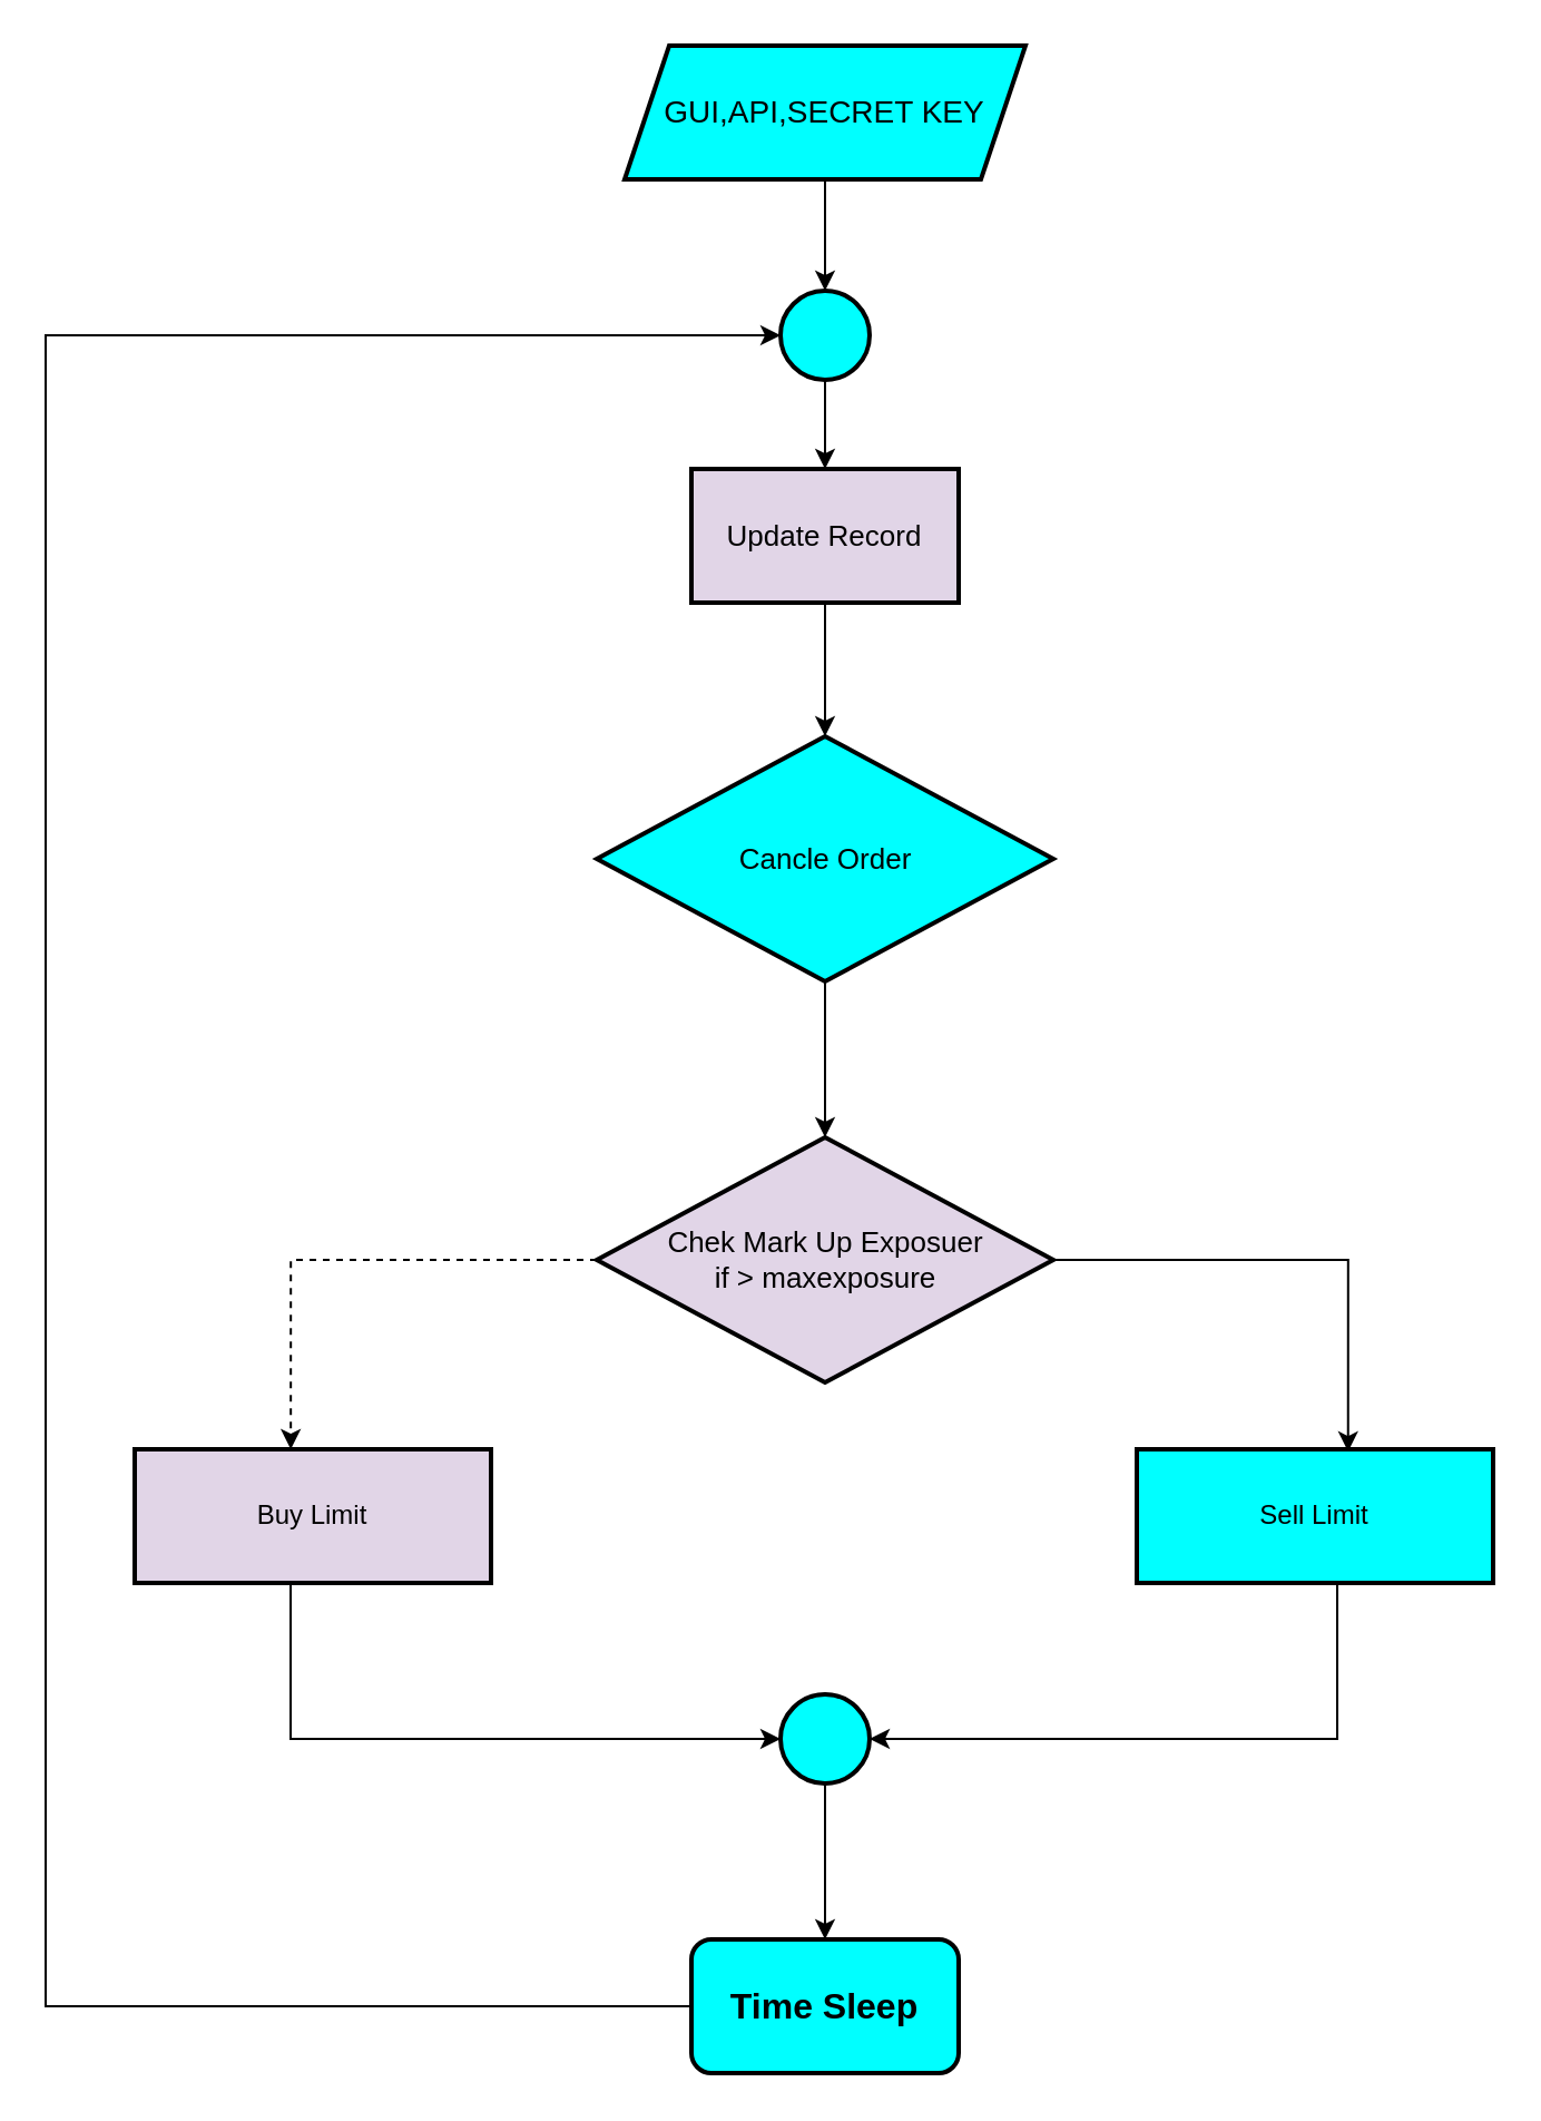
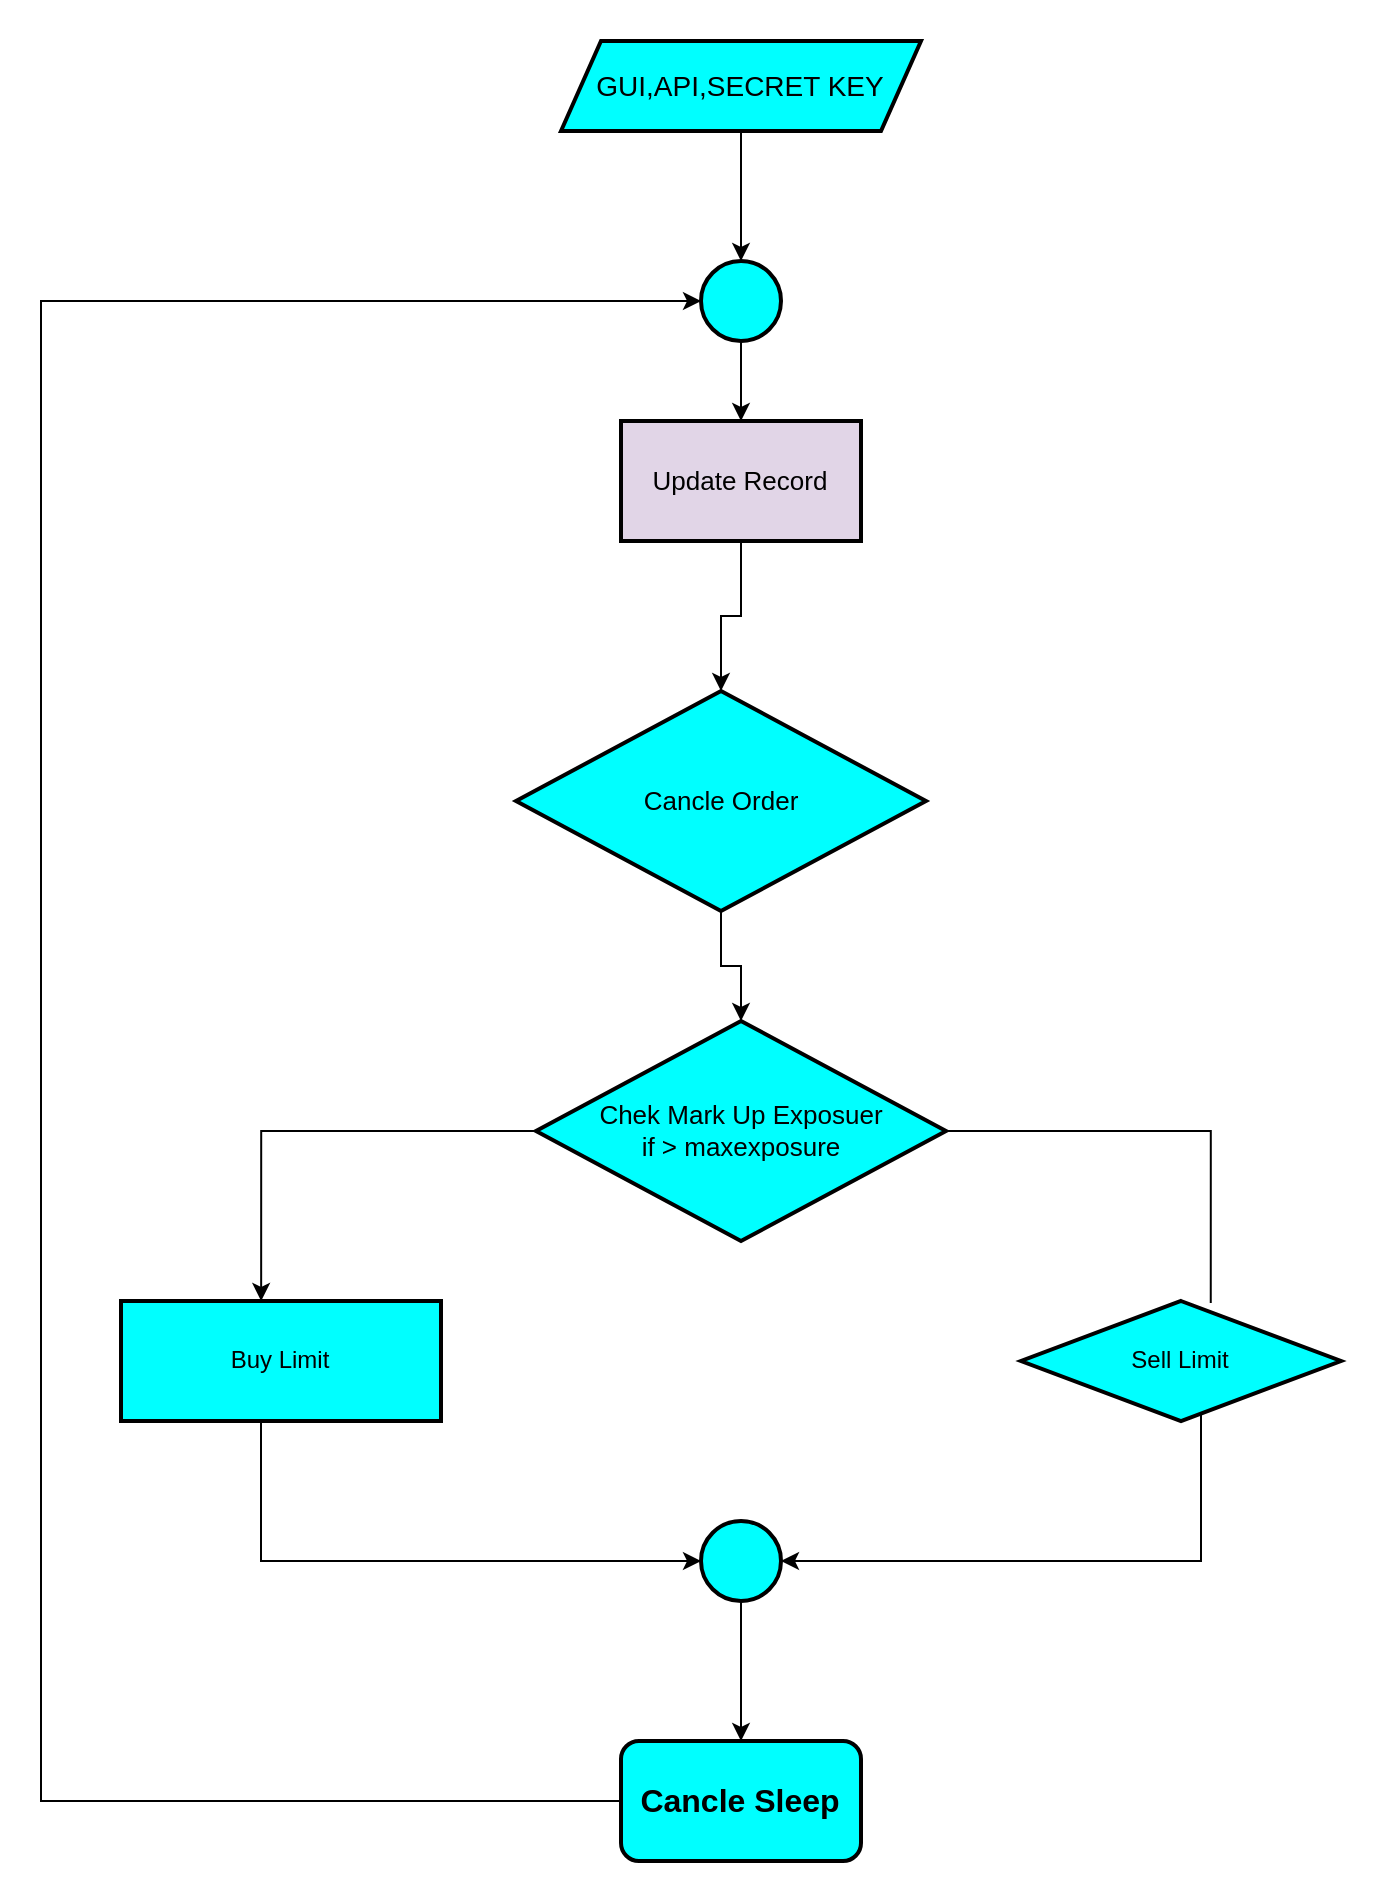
- <mxCell id="3" value="&lt;font style=&quot;font-size: 14px&quot;&gt;GUI,API,SECRET KEY&lt;/font&gt;" style="shape=parallelogram;perimeter=parallelogramPerimeter;whiteSpace=wrap;html=1;fixedSize=1;strokeWidth=2;fillColor=#00FFFF;" vertex="1" parent="1"><mxGeometry x="280" y="20" width="180" height="60" as="geometry" /></mxCell>
+ <mxCell id="3" value="&lt;font style=&quot;font-size: 14px&quot;&gt;GUI,API,SECRET KEY&lt;/font&gt;" style="shape=parallelogram;perimeter=parallelogramPerimeter;whiteSpace=wrap;html=1;fixedSize=1;strokeWidth=2;fillColor=#00FFFF;" vertex="1" parent="1"><mxGeometry x="280" y="20" width="180" height="45" as="geometry" /></mxCell>
- <mxCell id="14" value="&lt;font style=&quot;font-size: 13px&quot;&gt;Cancle Order&lt;br&gt;&lt;/font&gt;" style="rhombus;whiteSpace=wrap;html=1;strokeWidth=2;fillColor=#00FFFF;" vertex="1" parent="1"><mxGeometry x="267.5" y="330" width="205" height="110" as="geometry" /></mxCell>
+ <mxCell id="14" value="&lt;font style=&quot;font-size: 13px&quot;&gt;Cancle Order&lt;br&gt;&lt;/font&gt;" style="rhombus;whiteSpace=wrap;html=1;strokeWidth=2;fillColor=#00FFFF;" vertex="1" parent="1"><mxGeometry x="257.5" y="345" width="205" height="110" as="geometry" /></mxCell>
- <mxCell id="6" style="edgeStyle=orthogonalEdgeStyle;rounded=0;orthogonalLoop=1;jettySize=auto;html=1;entryX=0.438;entryY=0;entryDx=0;entryDy=0;entryPerimeter=0;dashed=1;" edge="1" parent="1" source="8" target="10"><mxGeometry relative="1" as="geometry" /></mxCell>
+ <mxCell id="6" style="edgeStyle=orthogonalEdgeStyle;rounded=0;orthogonalLoop=1;jettySize=auto;html=1;entryX=0.438;entryY=0;entryDx=0;entryDy=0;entryPerimeter=0;" edge="1" parent="1" source="8" target="10"><mxGeometry relative="1" as="geometry" /></mxCell>
- <mxCell id="8" value="&lt;font style=&quot;font-size: 13px&quot;&gt;Chek Mark Up Exposuer&lt;br&gt;if &amp;gt; maxexposure&lt;br&gt;&lt;/font&gt;" style="rhombus;whiteSpace=wrap;html=1;strokeWidth=2;fillColor=#e1d5e7;" vertex="1" parent="1"><mxGeometry x="267.5" y="510" width="205" height="110" as="geometry" /></mxCell>
+ <mxCell id="8" value="&lt;font style=&quot;font-size: 13px&quot;&gt;Chek Mark Up Exposuer&lt;br&gt;if &amp;gt; maxexposure&lt;br&gt;&lt;/font&gt;" style="rhombus;whiteSpace=wrap;html=1;strokeWidth=2;fillColor=#00FFFF;" vertex="1" parent="1"><mxGeometry x="267.5" y="510" width="205" height="110" as="geometry" /></mxCell>
- <mxCell id="7" style="edgeStyle=orthogonalEdgeStyle;rounded=0;orthogonalLoop=1;jettySize=auto;html=1;entryX=0.593;entryY=0.017;entryDx=0;entryDy=0;entryPerimeter=0;" edge="1" parent="1" source="8" target="12"><mxGeometry relative="1" as="geometry" /></mxCell>
+ <mxCell id="7" style="edgeStyle=orthogonalEdgeStyle;rounded=0;orthogonalLoop=1;jettySize=auto;html=1;entryX=0.593;entryY=0.017;entryDx=0;entryDy=0;entryPerimeter=0;endArrow=none;" edge="1" parent="1" source="8" target="12"><mxGeometry relative="1" as="geometry" /></mxCell>
- <mxCell id="10" value="Buy Limit" style="rounded=0;whiteSpace=wrap;html=1;strokeWidth=2;fillColor=#e1d5e7;" vertex="1" parent="1"><mxGeometry x="60" y="650" width="160" height="60" as="geometry" /></mxCell>
+ <mxCell id="10" value="Buy Limit" style="rounded=0;whiteSpace=wrap;html=1;strokeWidth=2;fillColor=#00FFFF;" vertex="1" parent="1"><mxGeometry x="60" y="650" width="160" height="60" as="geometry" /></mxCell>
- <mxCell id="12" value="Sell Limit" style="rounded=0;whiteSpace=wrap;html=1;strokeWidth=2;fillColor=#00FFFF;" vertex="1" parent="1"><mxGeometry x="510" y="650" width="160" height="60" as="geometry" /></mxCell>
+ <mxCell id="12" value="Sell Limit" style="rhombus;whiteSpace=wrap;html=1;strokeWidth=2;fillColor=#00FFFF;" vertex="1" parent="1"><mxGeometry x="510" y="650" width="160" height="60" as="geometry" /></mxCell>
- <mxCell id="18" value="&lt;b&gt;&lt;font style=&quot;font-size: 16px&quot;&gt;Time Sleep&lt;/font&gt;&lt;/b&gt;" style="rounded=1;whiteSpace=wrap;html=1;strokeWidth=2;fillColor=#00FFFF;" vertex="1" parent="1"><mxGeometry x="310" y="870" width="120" height="60" as="geometry" /></mxCell>
+ <mxCell id="18" value="&lt;b&gt;&lt;font style=&quot;font-size: 16px&quot;&gt;Cancle Sleep&lt;/font&gt;&lt;/b&gt;" style="rounded=1;whiteSpace=wrap;html=1;strokeWidth=2;fillColor=#00FFFF;" vertex="1" parent="1"><mxGeometry x="310" y="870" width="120" height="60" as="geometry" /></mxCell>
